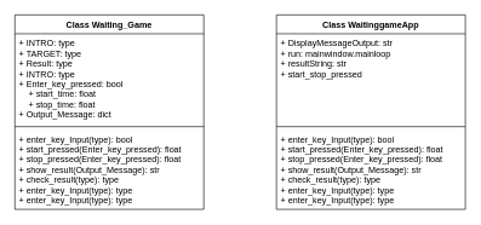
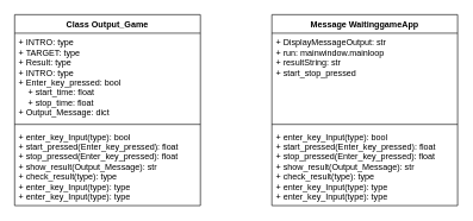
- <mxCell id="2" value="Class Waiting_Game" style="swimlane;fontStyle=1;align=center;verticalAlign=top;childLayout=stackLayout;horizontal=1;startSize=26;horizontalStack=0;resizeParent=1;resizeParentMax=0;resizeLast=0;collapsible=1;marginBottom=0;" vertex="1" parent="1"><mxGeometry x="20" y="20" width="260" height="268" as="geometry" /></mxCell>
+ <mxCell id="2" value="Class Output_Game" style="swimlane;fontStyle=1;align=center;verticalAlign=top;childLayout=stackLayout;horizontal=1;startSize=26;horizontalStack=0;resizeParent=1;resizeParentMax=0;resizeLast=0;collapsible=1;marginBottom=0;" vertex="1" parent="1"><mxGeometry x="20" y="20" width="260" height="268" as="geometry" /></mxCell>
- <mxCell id="6" value="Class WaitinggameApp" style="swimlane;fontStyle=1;align=center;verticalAlign=top;childLayout=stackLayout;horizontal=1;startSize=26;horizontalStack=0;resizeParent=1;resizeParentMax=0;resizeLast=0;collapsible=1;marginBottom=0;" vertex="1" parent="1"><mxGeometry x="380" y="20" width="260" height="268" as="geometry" /></mxCell>
+ <mxCell id="6" value="Message WaitinggameApp" style="swimlane;fontStyle=1;align=center;verticalAlign=top;childLayout=stackLayout;horizontal=1;startSize=26;horizontalStack=0;resizeParent=1;resizeParentMax=0;resizeLast=0;collapsible=1;marginBottom=0;" vertex="1" parent="1"><mxGeometry x="380" y="20" width="260" height="268" as="geometry" /></mxCell>
